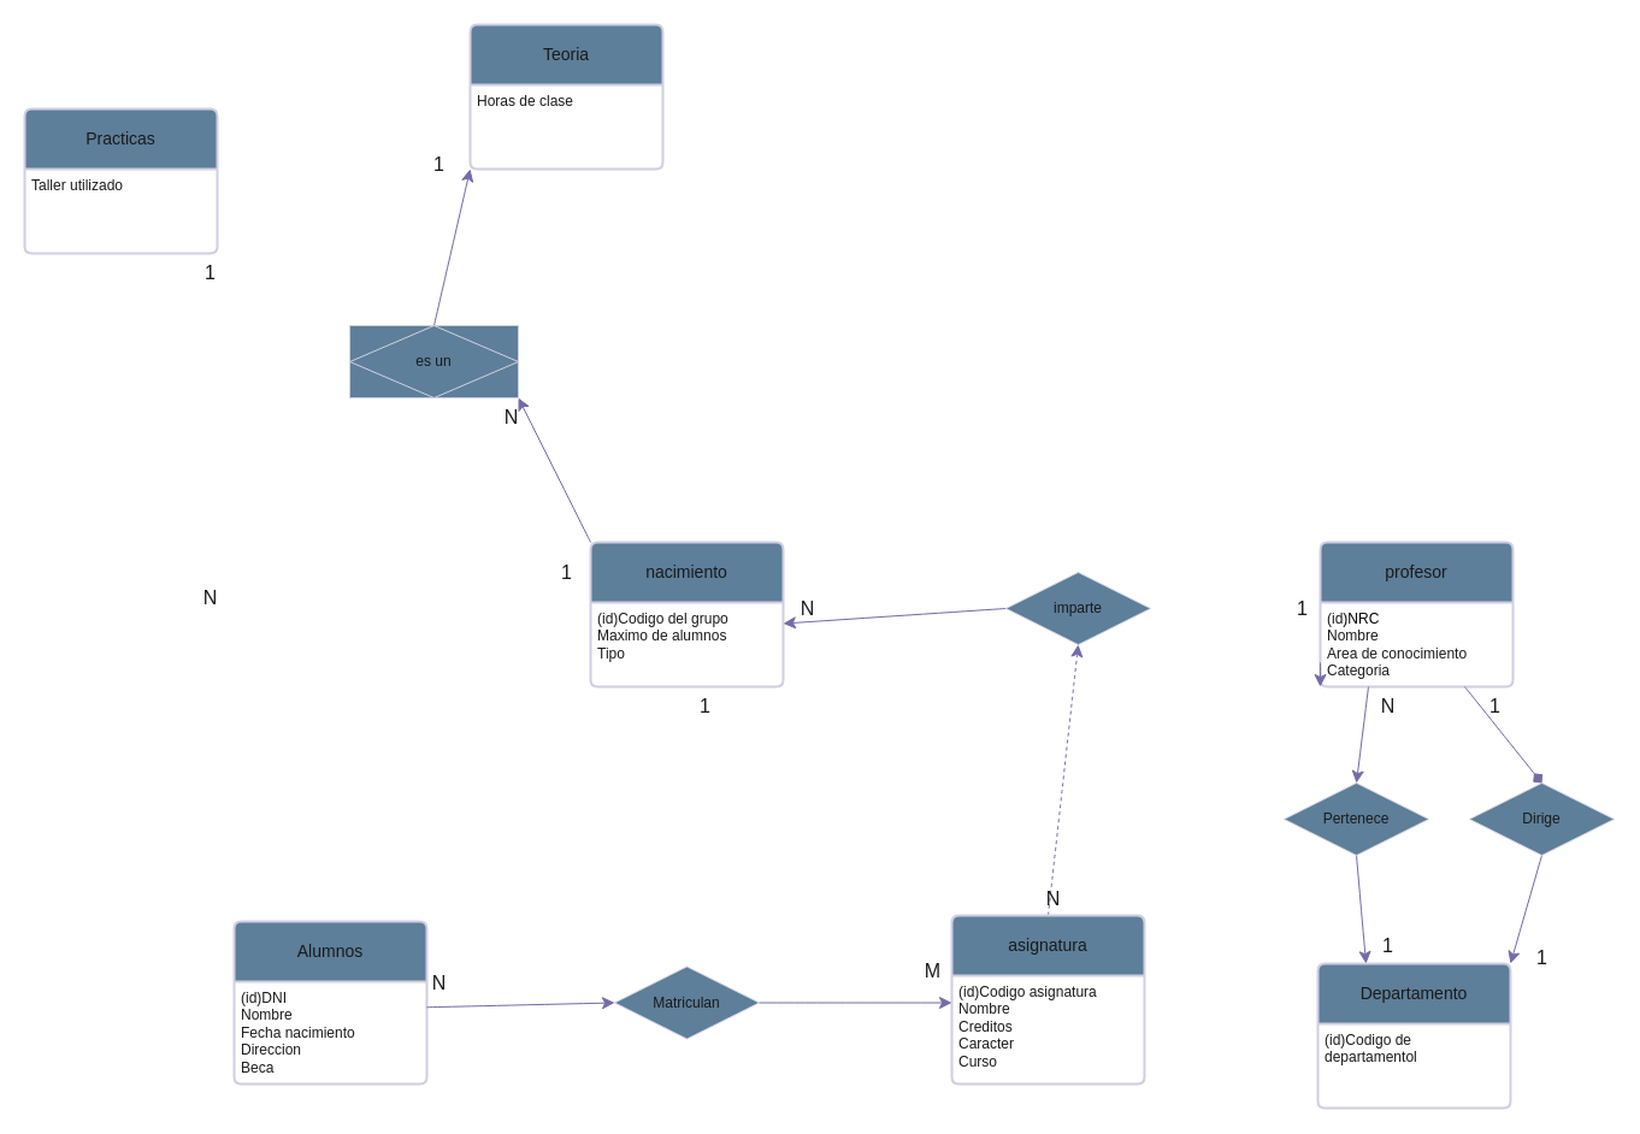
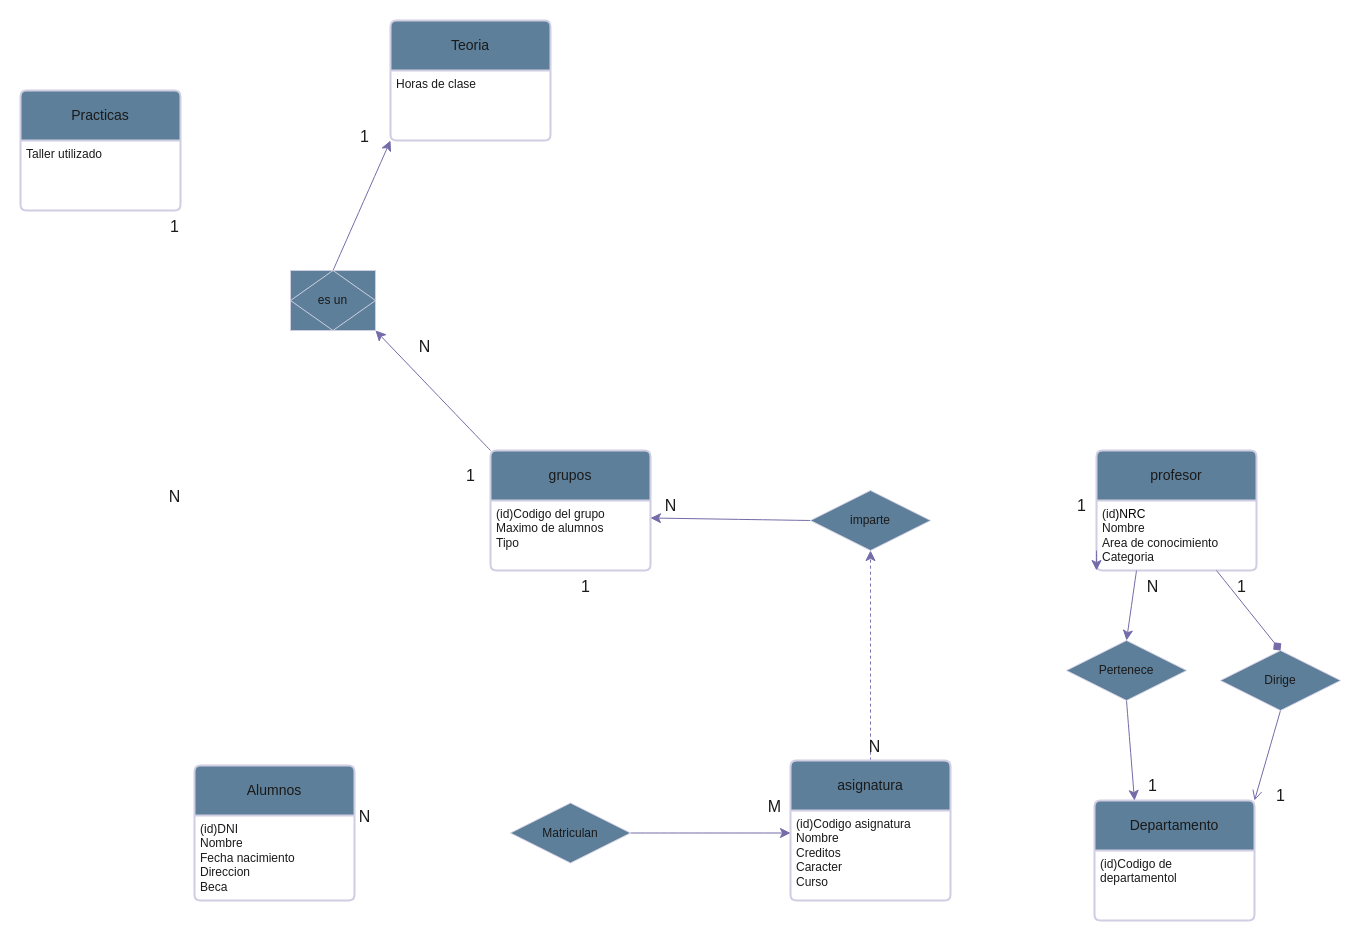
- <mxCell id="27" value="es un" style="shape=associativeEntity;whiteSpace=wrap;html=1;align=center;labelBackgroundColor=none;fillColor=#5D7F99;strokeColor=#D0CEE2;fontColor=#1A1A1A;" vertex="1" parent="1"><mxGeometry x="290" y="270" width="140" height="60" as="geometry" /></mxCell>
+ <mxCell id="27" value="es un" style="shape=associativeEntity;whiteSpace=wrap;html=1;align=center;labelBackgroundColor=none;fillColor=#5D7F99;strokeColor=#D0CEE2;fontColor=#1A1A1A;" vertex="1" parent="1"><mxGeometry x="290" y="270" width="85" height="60" as="geometry" /></mxCell>
- <mxCell id="7" value="nacimiento" style="swimlane;childLayout=stackLayout;horizontal=1;startSize=50;horizontalStack=0;rounded=1;fontSize=14;fontStyle=0;strokeWidth=2;resizeParent=0;resizeLast=1;shadow=0;dashed=0;align=center;arcSize=4;whiteSpace=wrap;html=1;labelBackgroundColor=none;fillColor=#5D7F99;strokeColor=#D0CEE2;fontColor=#1A1A1A;" parent="1" vertex="1"><mxGeometry x="490" y="450" width="160" height="120" as="geometry" /></mxCell>
+ <mxCell id="7" value="grupos" style="swimlane;childLayout=stackLayout;horizontal=1;startSize=50;horizontalStack=0;rounded=1;fontSize=14;fontStyle=0;strokeWidth=2;resizeParent=0;resizeLast=1;shadow=0;dashed=0;align=center;arcSize=4;whiteSpace=wrap;html=1;labelBackgroundColor=none;fillColor=#5D7F99;strokeColor=#D0CEE2;fontColor=#1A1A1A;" parent="1" vertex="1"><mxGeometry x="490" y="450" width="160" height="120" as="geometry" /></mxCell>
- <mxCell id="18" value="imparte" style="shape=rhombus;perimeter=rhombusPerimeter;whiteSpace=wrap;html=1;align=center;labelBackgroundColor=none;fillColor=#5D7F99;strokeColor=#D0CEE2;fontColor=#1A1A1A;" vertex="1" parent="1"><mxGeometry x="835" y="475" width="120" height="60" as="geometry" /></mxCell>
+ <mxCell id="18" value="imparte" style="shape=rhombus;perimeter=rhombusPerimeter;whiteSpace=wrap;html=1;align=center;labelBackgroundColor=none;fillColor=#5D7F99;strokeColor=#D0CEE2;fontColor=#1A1A1A;" vertex="1" parent="1"><mxGeometry x="810" y="490" width="120" height="60" as="geometry" /></mxCell>
- <mxCell id="13" value="Pertenece" style="shape=rhombus;perimeter=rhombusPerimeter;whiteSpace=wrap;html=1;align=center;labelBackgroundColor=none;fillColor=#5D7F99;strokeColor=#D0CEE2;fontColor=#1A1A1A;" parent="1" vertex="1"><mxGeometry x="1066" y="650" width="120" height="60" as="geometry" /></mxCell>
+ <mxCell id="13" value="Pertenece" style="shape=rhombus;perimeter=rhombusPerimeter;whiteSpace=wrap;html=1;align=center;labelBackgroundColor=none;fillColor=#5D7F99;strokeColor=#D0CEE2;fontColor=#1A1A1A;" parent="1" vertex="1"><mxGeometry x="1066" y="640" width="120" height="60" as="geometry" /></mxCell>
- <mxCell id="38" style="edgeStyle=none;curved=1;rounded=0;orthogonalLoop=1;jettySize=auto;html=1;exitX=0.5;exitY=1;exitDx=0;exitDy=0;entryX=1;entryY=0;entryDx=0;entryDy=0;fontSize=12;startSize=8;endSize=8;labelBackgroundColor=none;strokeColor=#736CA8;fontColor=default;" edge="1" parent="1" source="39" target="4"><mxGeometry relative="1" as="geometry" /></mxCell>
+ <mxCell id="38" style="edgeStyle=none;curved=1;rounded=0;orthogonalLoop=1;jettySize=auto;html=1;exitX=0.5;exitY=1;exitDx=0;exitDy=0;entryX=1;entryY=0;entryDx=0;entryDy=0;fontSize=12;startSize=8;endSize=8;labelBackgroundColor=none;strokeColor=#736CA8;fontColor=default;endArrow=open;" edge="1" parent="1" source="39" target="4"><mxGeometry relative="1" as="geometry" /></mxCell>
- <mxCell id="35" style="edgeStyle=none;curved=1;rounded=0;orthogonalLoop=1;jettySize=auto;html=1;exitX=1;exitY=0.25;exitDx=0;exitDy=0;entryX=0;entryY=0.5;entryDx=0;entryDy=0;fontSize=12;startSize=8;endSize=8;labelBackgroundColor=none;strokeColor=#736CA8;fontColor=default;" edge="1" parent="1" source="32" target="34"><mxGeometry relative="1" as="geometry" /></mxCell>
